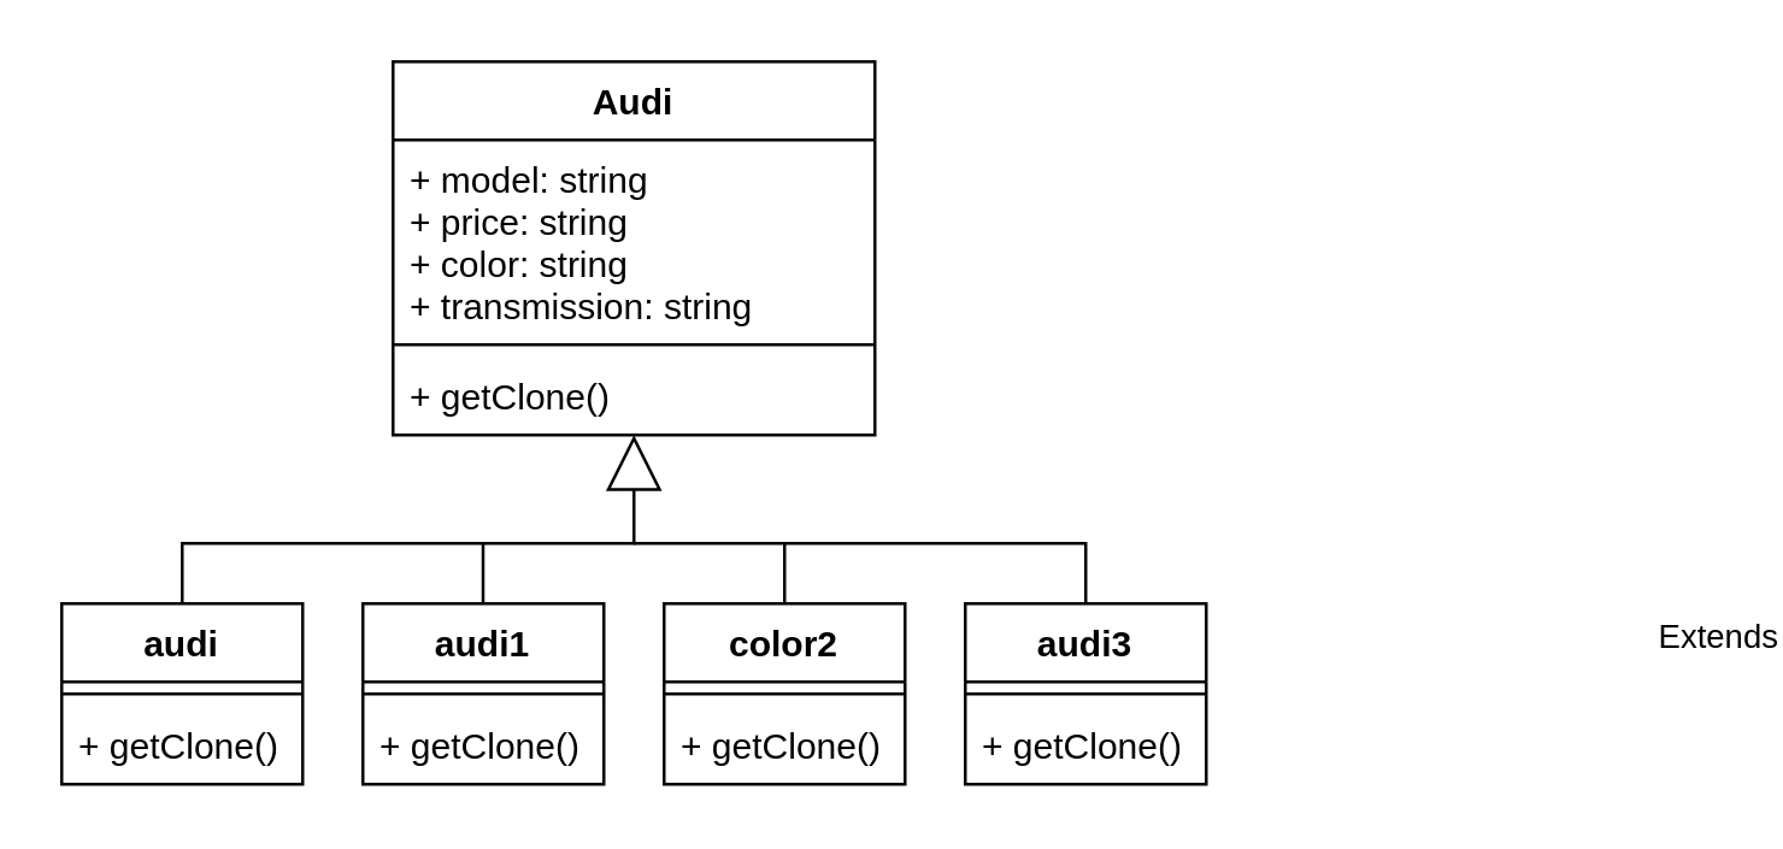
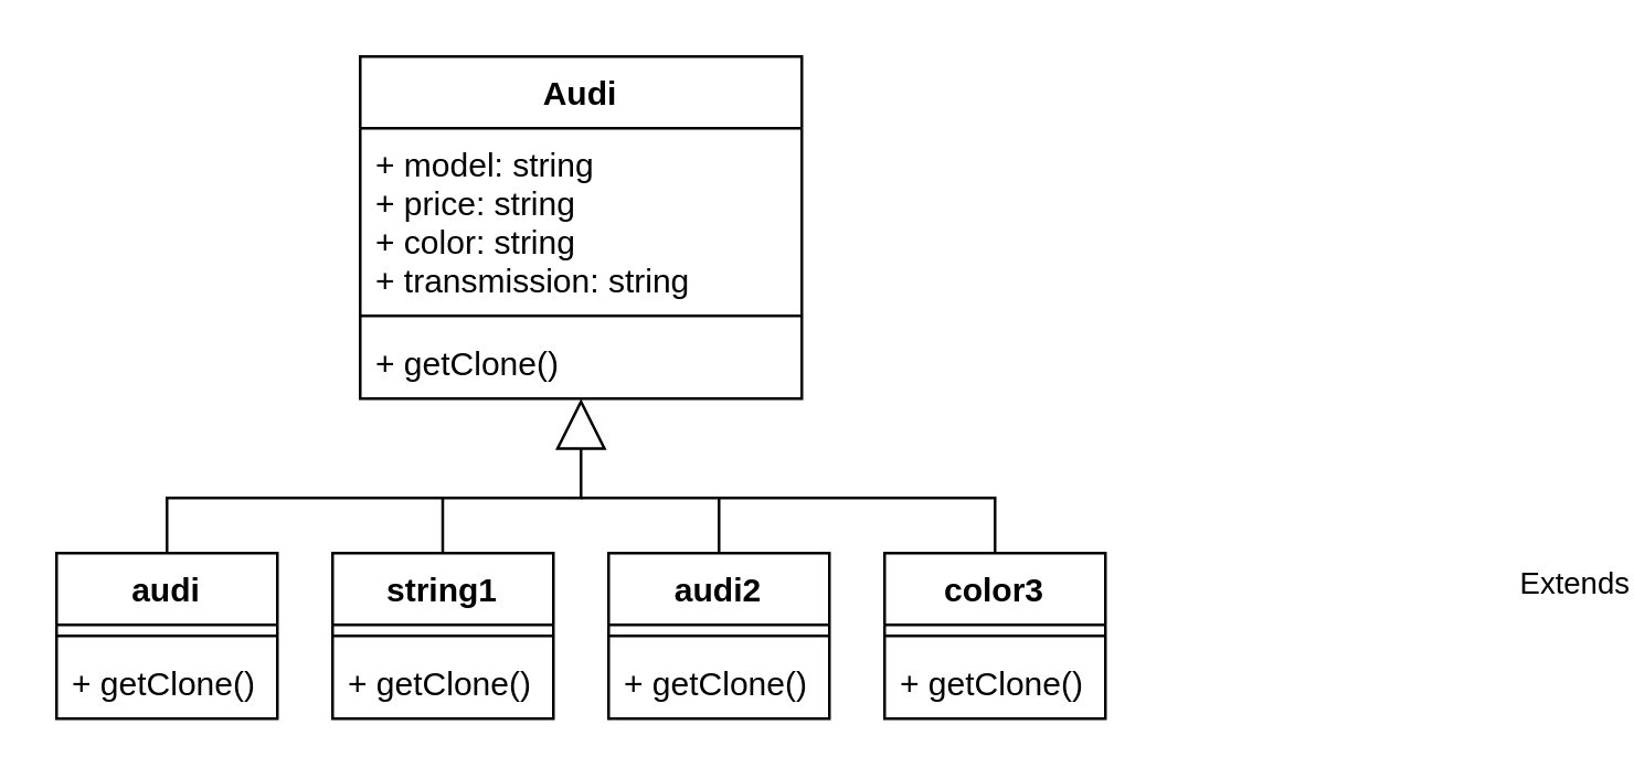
- <mxCell id="9" value="audi1" style="swimlane;fontStyle=1;align=center;verticalAlign=top;childLayout=stackLayout;horizontal=1;startSize=26;horizontalStack=0;resizeParent=1;resizeParentMax=0;resizeLast=0;collapsible=1;marginBottom=0;" vertex="1" parent="1"><mxGeometry x="120" y="200" width="80" height="60" as="geometry" /></mxCell>
+ <mxCell id="9" value="string1" style="swimlane;fontStyle=1;align=center;verticalAlign=top;childLayout=stackLayout;horizontal=1;startSize=26;horizontalStack=0;resizeParent=1;resizeParentMax=0;resizeLast=0;collapsible=1;marginBottom=0;" vertex="1" parent="1"><mxGeometry x="120" y="200" width="80" height="60" as="geometry" /></mxCell>
- <mxCell id="12" value="color2" style="swimlane;fontStyle=1;align=center;verticalAlign=top;childLayout=stackLayout;horizontal=1;startSize=26;horizontalStack=0;resizeParent=1;resizeParentMax=0;resizeLast=0;collapsible=1;marginBottom=0;" vertex="1" parent="1"><mxGeometry x="220" y="200" width="80" height="60" as="geometry" /></mxCell>
+ <mxCell id="12" value="audi2" style="swimlane;fontStyle=1;align=center;verticalAlign=top;childLayout=stackLayout;horizontal=1;startSize=26;horizontalStack=0;resizeParent=1;resizeParentMax=0;resizeLast=0;collapsible=1;marginBottom=0;" vertex="1" parent="1"><mxGeometry x="220" y="200" width="80" height="60" as="geometry" /></mxCell>
- <mxCell id="15" value="audi3" style="swimlane;fontStyle=1;align=center;verticalAlign=top;childLayout=stackLayout;horizontal=1;startSize=26;horizontalStack=0;resizeParent=1;resizeParentMax=0;resizeLast=0;collapsible=1;marginBottom=0;" vertex="1" parent="1"><mxGeometry x="320" y="200" width="80" height="60" as="geometry" /></mxCell>
+ <mxCell id="15" value="color3" style="swimlane;fontStyle=1;align=center;verticalAlign=top;childLayout=stackLayout;horizontal=1;startSize=26;horizontalStack=0;resizeParent=1;resizeParentMax=0;resizeLast=0;collapsible=1;marginBottom=0;" vertex="1" parent="1"><mxGeometry x="320" y="200" width="80" height="60" as="geometry" /></mxCell>
